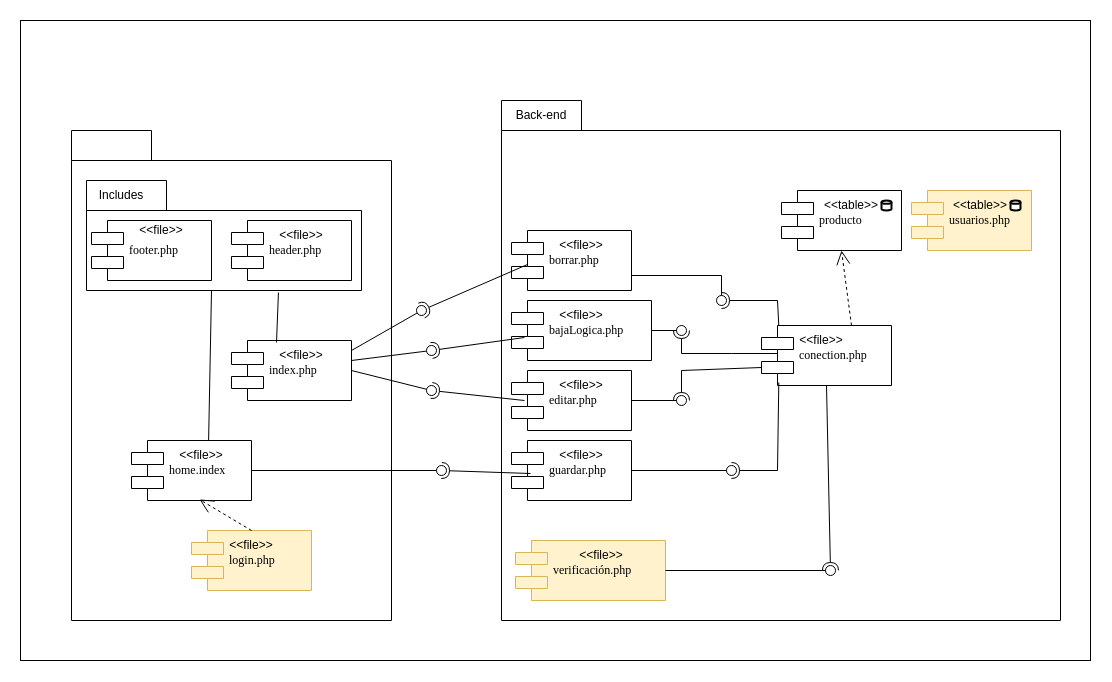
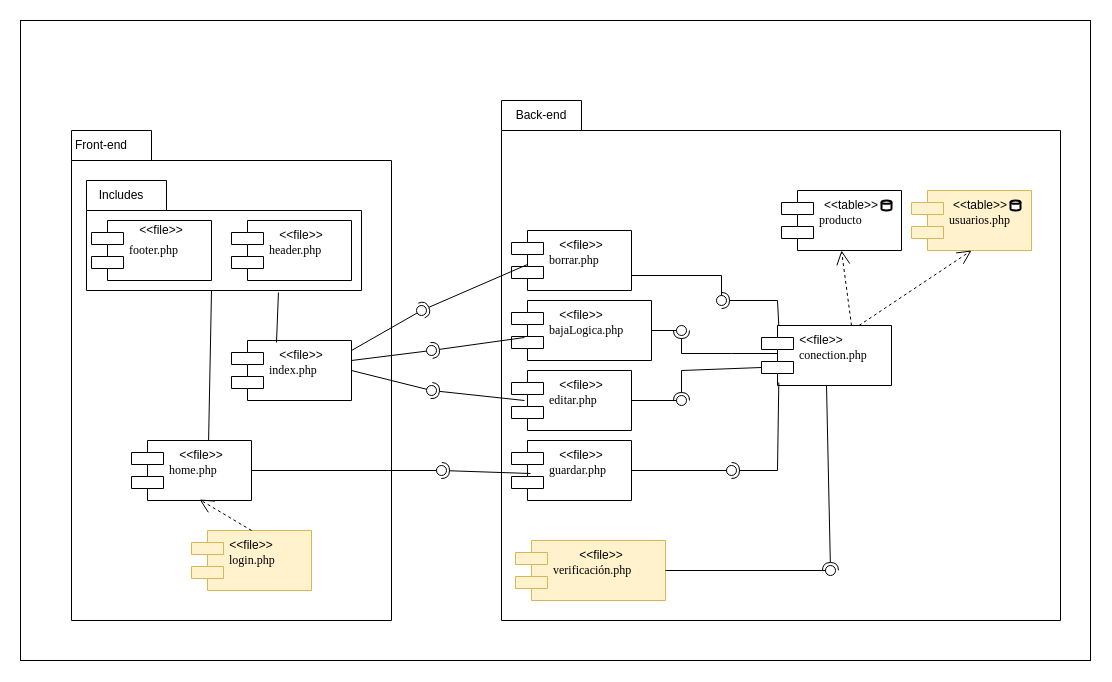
+ <mxCell id="5" value="&lt;font style=&quot;vertical-align: inherit;&quot;&gt;&lt;font style=&quot;vertical-align: inherit;&quot;&gt;Front-end&lt;/font&gt;&lt;/font&gt;" style="text;html=1;strokeColor=none;fillColor=none;align=center;verticalAlign=middle;whiteSpace=wrap;rounded=0;" vertex="1" parent="1"><mxGeometry x="71" y="130" width="60" height="30" as="geometry" /></mxCell>
+ <mxCell id="59" value="" style="endArrow=open;endSize=12;dashed=1;html=1;rounded=0;exitX=0.75;exitY=0;exitDx=0;exitDy=0;entryX=0.5;entryY=1;entryDx=0;entryDy=0;" edge="1" parent="1" source="16" target="50"><mxGeometry width="160" relative="1" as="geometry"><mxPoint x="920" y="354" as="sourcePoint" /><mxPoint x="1080" y="354" as="targetPoint" /></mxGeometry></mxCell>
- <mxCell id="10" value="home.index" style="shape=component;align=left;spacingLeft=36;rounded=0;shadow=0;comic=0;labelBackgroundColor=none;strokeWidth=1;fontFamily=Verdana;fontSize=12;html=1;" vertex="1" parent="1"><mxGeometry x="131" y="440" width="120" height="60" as="geometry" /></mxCell>
+ <mxCell id="10" value="home.php" style="shape=component;align=left;spacingLeft=36;rounded=0;shadow=0;comic=0;labelBackgroundColor=none;strokeWidth=1;fontFamily=Verdana;fontSize=12;html=1;" vertex="1" parent="1"><mxGeometry x="131" y="440" width="120" height="60" as="geometry" /></mxCell>
